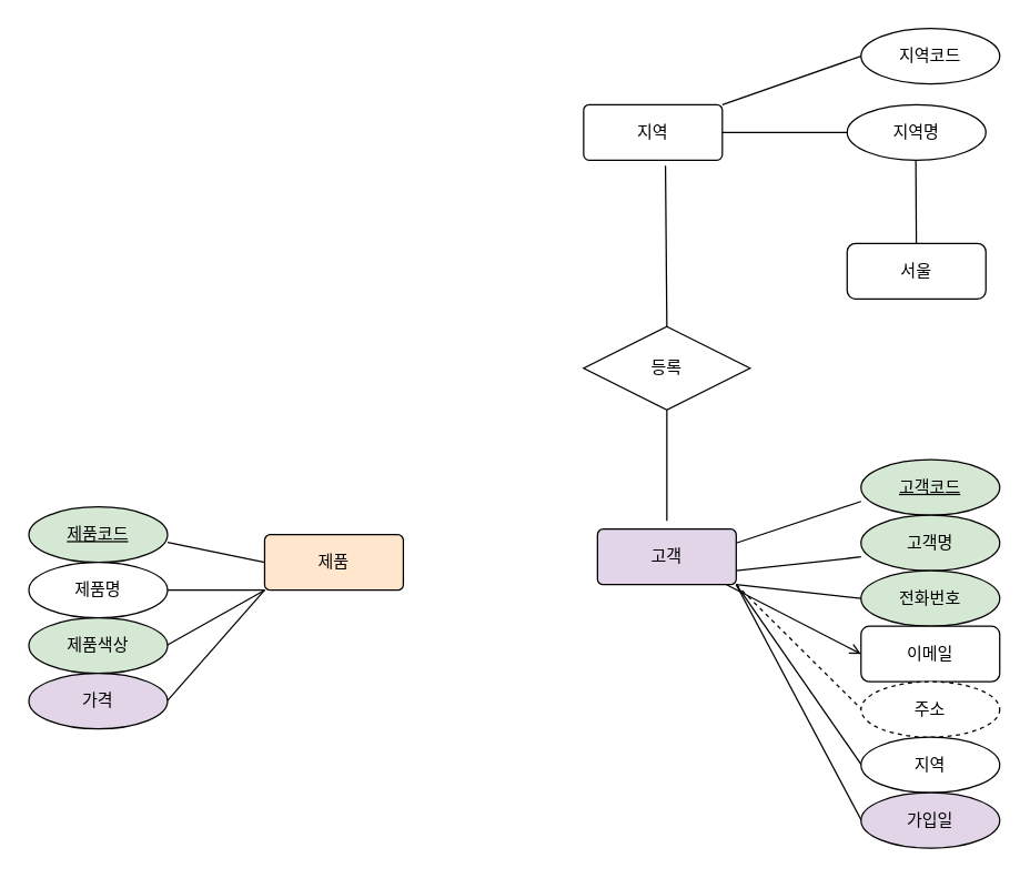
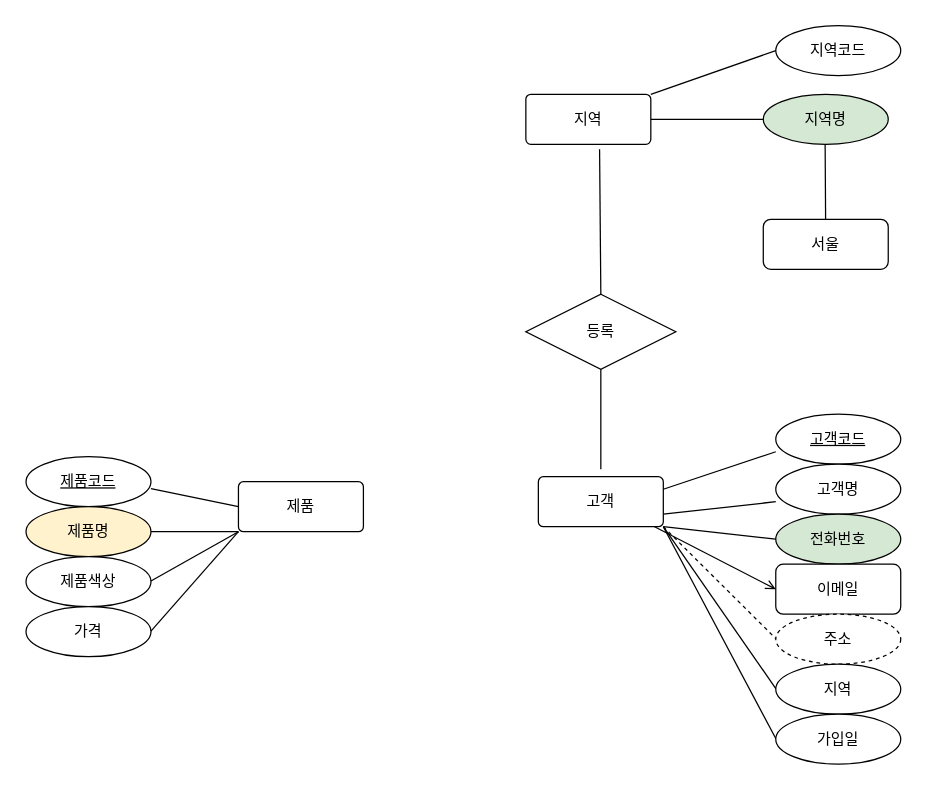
- <mxCell id="19" value="지역명" style="ellipse;whiteSpace=wrap;html=1;align=center;" vertex="1" parent="1"><mxGeometry x="610" y="75" width="100" height="40" as="geometry" /></mxCell>
+ <mxCell id="19" value="지역명" style="ellipse;whiteSpace=wrap;html=1;align=center;fillColor=#d5e8d4;" vertex="1" parent="1"><mxGeometry x="610" y="75" width="100" height="40" as="geometry" /></mxCell>
- <mxCell id="3" value="고객코드" style="ellipse;whiteSpace=wrap;html=1;align=center;fontStyle=4;fillColor=#d5e8d4;" vertex="1" parent="1"><mxGeometry x="620" y="331" width="100" height="40" as="geometry" /></mxCell>
+ <mxCell id="3" value="고객코드" style="ellipse;whiteSpace=wrap;html=1;align=center;fontStyle=4;" vertex="1" parent="1"><mxGeometry x="620" y="331" width="100" height="40" as="geometry" /></mxCell>
- <mxCell id="28" value="제품코드" style="ellipse;whiteSpace=wrap;html=1;align=center;fontStyle=4;fillColor=#d5e8d4;" vertex="1" parent="1"><mxGeometry x="20" y="365" width="100" height="40" as="geometry" /></mxCell>
+ <mxCell id="28" value="제품코드" style="ellipse;whiteSpace=wrap;html=1;align=center;fontStyle=4;" vertex="1" parent="1"><mxGeometry x="20" y="365" width="100" height="40" as="geometry" /></mxCell>
- <mxCell id="4" value="고객명" style="ellipse;whiteSpace=wrap;html=1;align=center;fillColor=#d5e8d4;" vertex="1" parent="1"><mxGeometry x="620" y="371" width="100" height="40" as="geometry" /></mxCell>
+ <mxCell id="4" value="고객명" style="ellipse;whiteSpace=wrap;html=1;align=center;" vertex="1" parent="1"><mxGeometry x="620" y="371" width="100" height="40" as="geometry" /></mxCell>
- <mxCell id="2" value="고객" style="rounded=1;arcSize=10;whiteSpace=wrap;html=1;align=center;fillColor=#e1d5e7;" vertex="1" parent="1"><mxGeometry x="430" y="381" width="100" height="40" as="geometry" /></mxCell>
+ <mxCell id="2" value="고객" style="rounded=1;arcSize=10;whiteSpace=wrap;html=1;align=center;" vertex="1" parent="1"><mxGeometry x="430" y="381" width="100" height="40" as="geometry" /></mxCell>
- <mxCell id="27" value="제품" style="rounded=1;arcSize=10;whiteSpace=wrap;html=1;align=center;fillColor=#ffe6cc;" vertex="1" parent="1"><mxGeometry x="190" y="385" width="100" height="40" as="geometry" /></mxCell>
+ <mxCell id="27" value="제품" style="rounded=1;arcSize=10;whiteSpace=wrap;html=1;align=center;" vertex="1" parent="1"><mxGeometry x="190" y="385" width="100" height="40" as="geometry" /></mxCell>
- <mxCell id="29" value="제품명" style="ellipse;whiteSpace=wrap;html=1;align=center;" vertex="1" parent="1"><mxGeometry x="20" y="405" width="100" height="40" as="geometry" /></mxCell>
+ <mxCell id="29" value="제품명" style="ellipse;whiteSpace=wrap;html=1;align=center;fillColor=#fff2cc;" vertex="1" parent="1"><mxGeometry x="20" y="405" width="100" height="40" as="geometry" /></mxCell>
- <mxCell id="30" value="제품색상" style="ellipse;whiteSpace=wrap;html=1;align=center;fillColor=#d5e8d4;" vertex="1" parent="1"><mxGeometry x="20" y="445" width="100" height="40" as="geometry" /></mxCell>
+ <mxCell id="30" value="제품색상" style="ellipse;whiteSpace=wrap;html=1;align=center;" vertex="1" parent="1"><mxGeometry x="20" y="445" width="100" height="40" as="geometry" /></mxCell>
- <mxCell id="31" value="가격" style="ellipse;whiteSpace=wrap;html=1;align=center;fillColor=#e1d5e7;" vertex="1" parent="1"><mxGeometry x="20" y="485" width="100" height="40" as="geometry" /></mxCell>
+ <mxCell id="31" value="가격" style="ellipse;whiteSpace=wrap;html=1;align=center;" vertex="1" parent="1"><mxGeometry x="20" y="485" width="100" height="40" as="geometry" /></mxCell>
- <mxCell id="9" value="가입일" style="ellipse;whiteSpace=wrap;html=1;align=center;fillColor=#e1d5e7;" vertex="1" parent="1"><mxGeometry x="620" y="571" width="100" height="40" as="geometry" /></mxCell>
+ <mxCell id="9" value="가입일" style="ellipse;whiteSpace=wrap;html=1;align=center;" vertex="1" parent="1"><mxGeometry x="620" y="571" width="100" height="40" as="geometry" /></mxCell>
